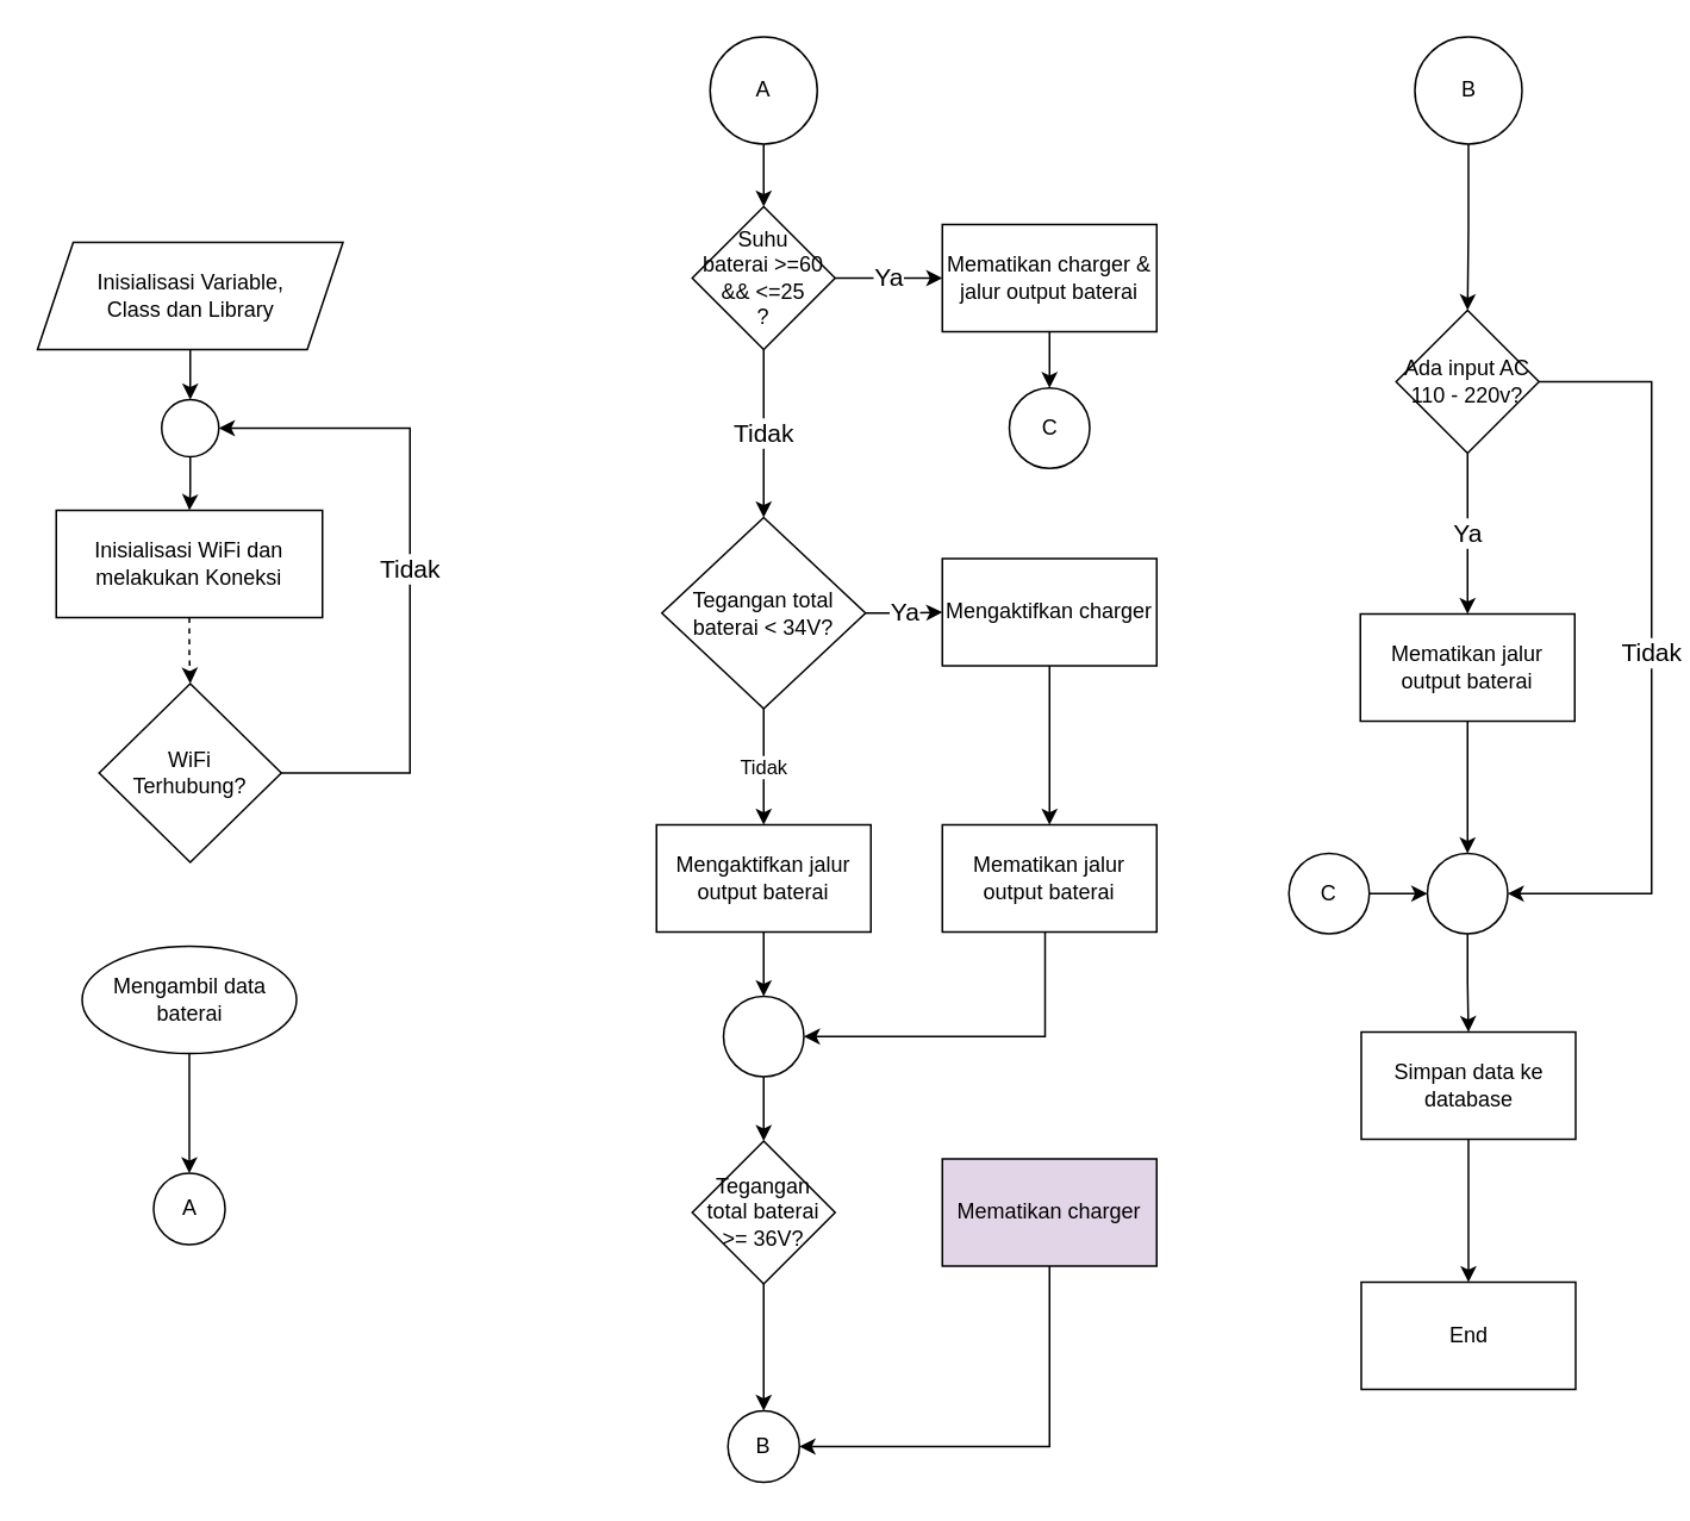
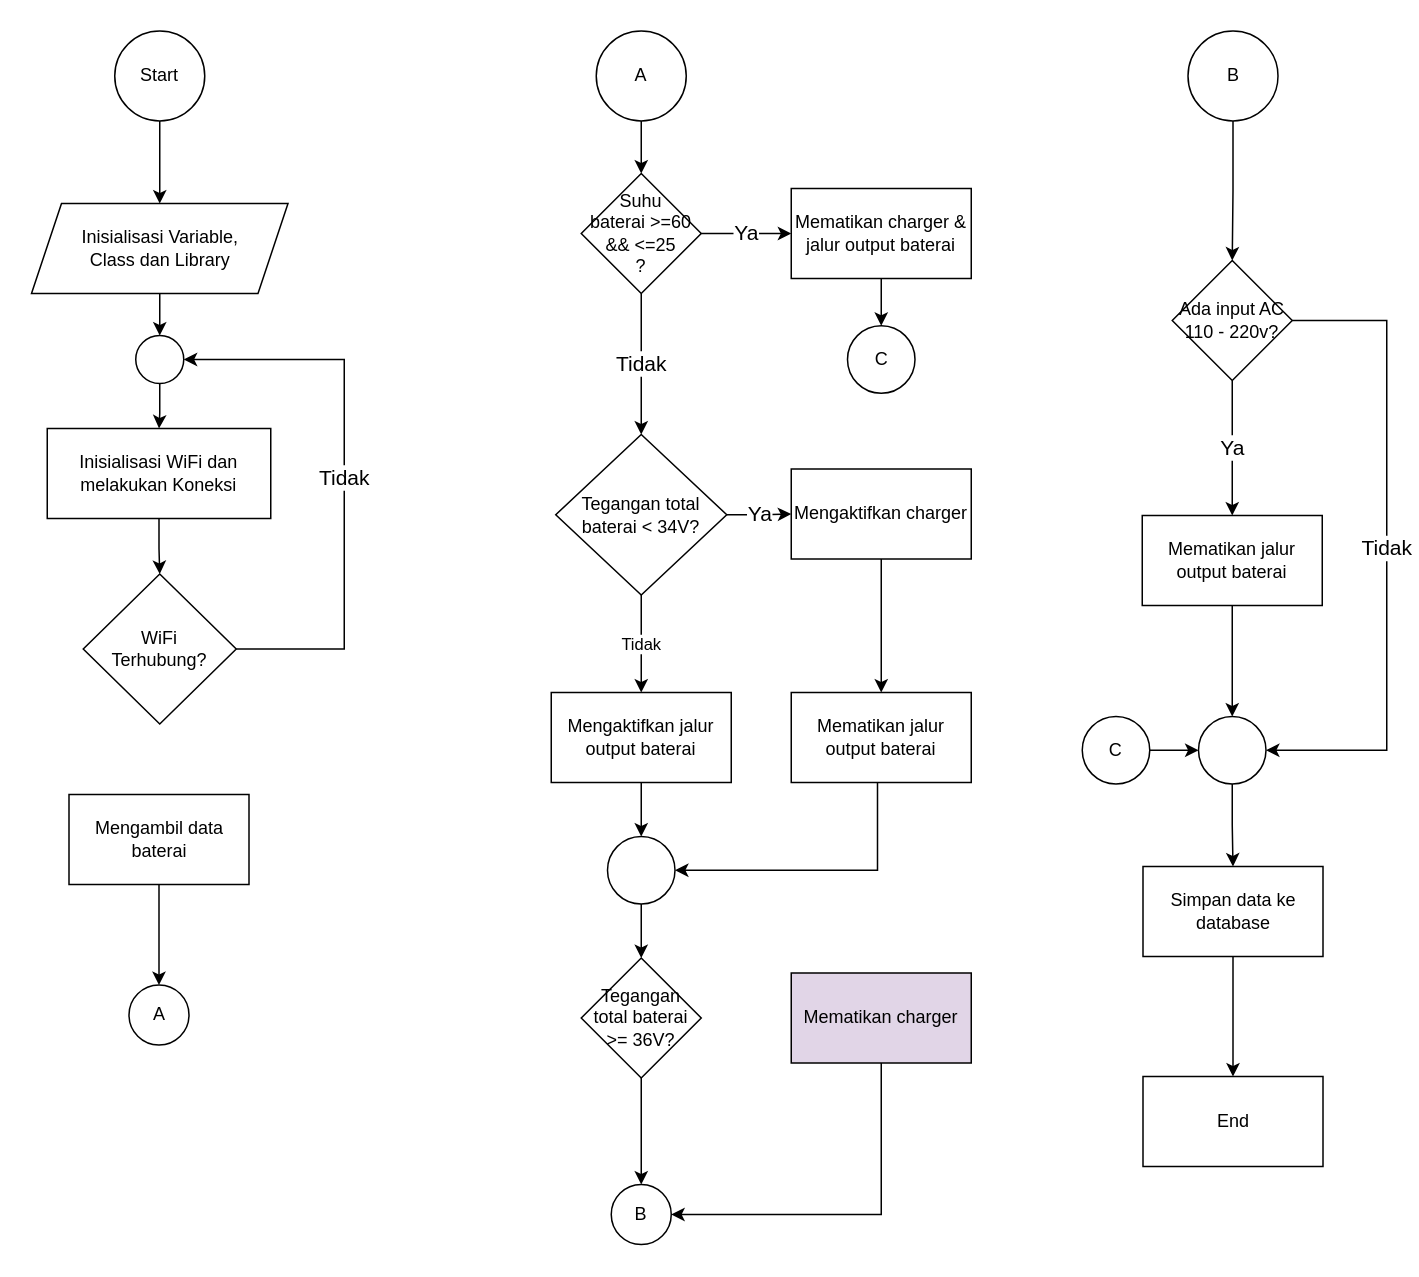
+ <mxCell id="3" value="Start" style="ellipse;whiteSpace=wrap;html=1;" parent="1" vertex="1"><mxGeometry x="76" y="20" width="60" height="60" as="geometry" /></mxCell>
+ <mxCell id="2" value="" style="edgeStyle=orthogonalEdgeStyle;rounded=0;orthogonalLoop=1;jettySize=auto;html=1;" parent="1" source="3" target="5" edge="1"><mxGeometry relative="1" as="geometry" /></mxCell>
- <mxCell id="6" value="" style="edgeStyle=orthogonalEdgeStyle;rounded=0;orthogonalLoop=1;jettySize=auto;html=1;dashed=1;" parent="1" source="7" target="9" edge="1"><mxGeometry relative="1" as="geometry" /></mxCell>
+ <mxCell id="6" value="" style="edgeStyle=orthogonalEdgeStyle;rounded=0;orthogonalLoop=1;jettySize=auto;html=1;" parent="1" source="7" target="9" edge="1"><mxGeometry relative="1" as="geometry" /></mxCell>
- <mxCell id="11" value="Mengambil data baterai" style="ellipse;whiteSpace=wrap;html=1;" parent="1" vertex="1"><mxGeometry x="45.5" y="529" width="120" height="60" as="geometry" /></mxCell>
+ <mxCell id="11" value="Mengambil data baterai" style="rounded=0;whiteSpace=wrap;html=1;" parent="1" vertex="1"><mxGeometry x="45.5" y="529" width="120" height="60" as="geometry" /></mxCell>
